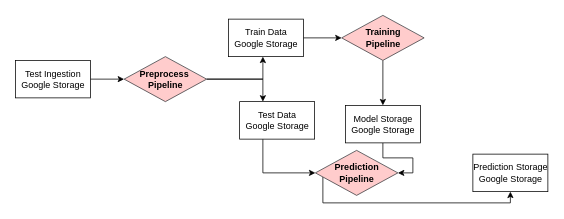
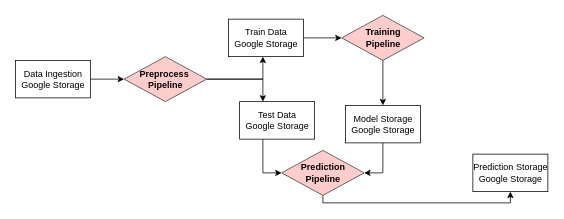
- <mxCell id="3" value="Test Ingestion&lt;br&gt;Google Storage" style="html=1;dashed=0;whitespace=wrap;" vertex="1" parent="1"><mxGeometry x="20" y="80" width="100" height="50" as="geometry" /></mxCell>
+ <mxCell id="3" value="Data Ingestion&lt;br&gt;Google Storage" style="html=1;dashed=0;whitespace=wrap;" vertex="1" parent="1"><mxGeometry x="20" y="80" width="100" height="50" as="geometry" /></mxCell>
- <mxCell id="16" value="&lt;b&gt;Prediction&lt;br&gt;Pipeline&lt;/b&gt;" style="shape=rhombus;html=1;dashed=0;whitespace=wrap;perimeter=rhombusPerimeter;fillColor=#ffcccc;strokeColor=#36393d;" vertex="1" parent="1"><mxGeometry x="420" y="200" width="110" height="60" as="geometry" /></mxCell>
+ <mxCell id="16" value="&lt;b&gt;Prediction&lt;br&gt;Pipeline&lt;/b&gt;" style="shape=rhombus;html=1;dashed=0;whitespace=wrap;perimeter=rhombusPerimeter;fillColor=#ffcccc;strokeColor=#36393d;" vertex="1" parent="1"><mxGeometry x="375" y="200" width="110" height="60" as="geometry" /></mxCell>
